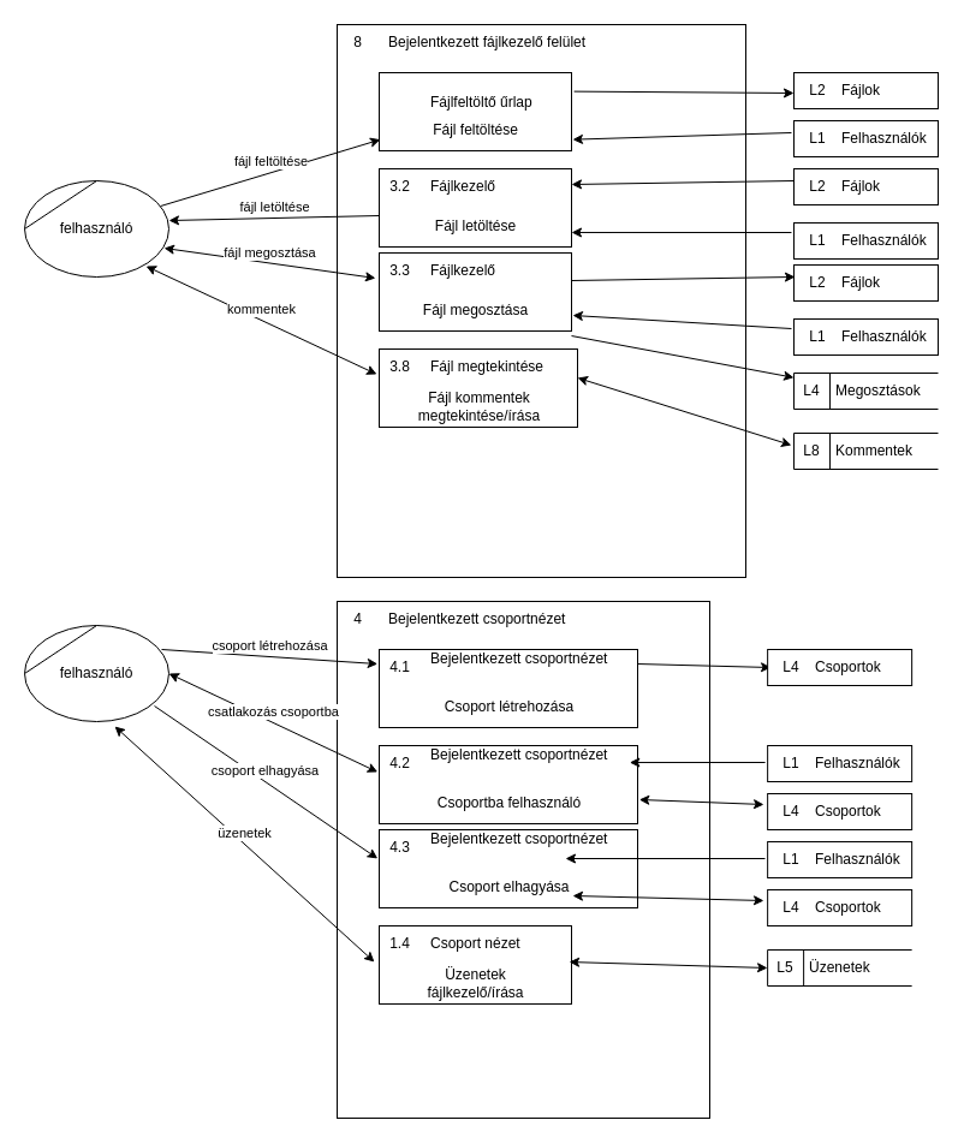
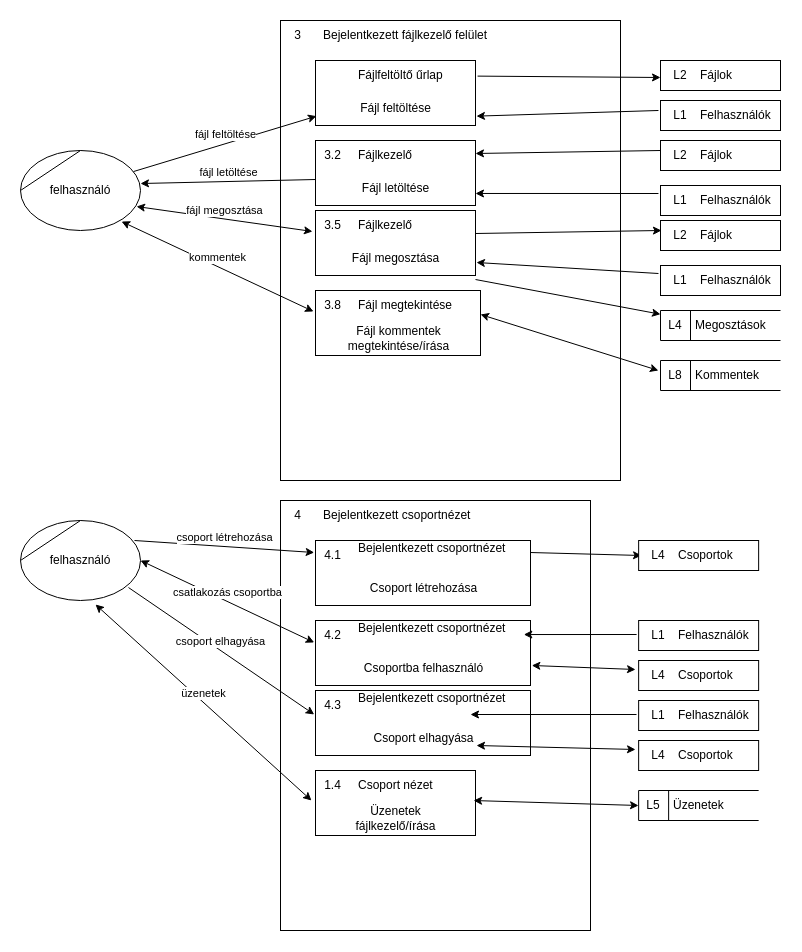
- <mxCell id="4" value="8" style="text;html=1;strokeColor=none;fillColor=none;align=center;verticalAlign=middle;whiteSpace=wrap;rounded=0;movable=0;resizable=0;rotatable=0;cloneable=0;deletable=0;connectable=0;allowArrows=0;pointerEvents=1;" vertex="1" parent="3"><mxGeometry width="35" height="30" as="geometry" /></mxCell>
+ <mxCell id="4" value="3" style="text;html=1;strokeColor=none;fillColor=none;align=center;verticalAlign=middle;whiteSpace=wrap;rounded=0;movable=0;resizable=0;rotatable=0;cloneable=0;deletable=0;connectable=0;allowArrows=0;pointerEvents=1;" vertex="1" parent="3"><mxGeometry width="35" height="30" as="geometry" /></mxCell>
- <mxCell id="10" value="Fájlfeltöltő űrlap" style="text;strokeColor=none;fillColor=none;align=left;verticalAlign=middle;whiteSpace=wrap;rounded=0;autosize=1;connectable=0;allowArrows=0;movable=0;resizable=0;rotatable=0;deletable=0;cloneable=0;spacingLeft=6;fontStyle=0;html=1;" vertex="1" parent="9"><mxGeometry x="35" y="10" width="110" height="30" as="geometry" /></mxCell>
+ <mxCell id="10" value="Fájlfeltöltő űrlap" style="text;strokeColor=none;fillColor=none;align=left;verticalAlign=middle;whiteSpace=wrap;rounded=0;autosize=1;connectable=0;allowArrows=0;movable=0;resizable=0;rotatable=0;deletable=0;cloneable=0;spacingLeft=6;fontStyle=0;html=1;" vertex="1" parent="9"><mxGeometry x="35" width="110" height="30" as="geometry" /></mxCell>
- <mxCell id="15" value="3.3" style="text;html=1;strokeColor=none;fillColor=none;align=center;verticalAlign=middle;whiteSpace=wrap;rounded=0;connectable=0;allowArrows=0;editable=1;movable=0;resizable=0;rotatable=0;deletable=0;locked=0;cloneable=0;" vertex="1" parent="14"><mxGeometry width="35" height="30" as="geometry" /></mxCell>
+ <mxCell id="15" value="3.5" style="text;html=1;strokeColor=none;fillColor=none;align=center;verticalAlign=middle;whiteSpace=wrap;rounded=0;connectable=0;allowArrows=0;editable=1;movable=0;resizable=0;rotatable=0;deletable=0;locked=0;cloneable=0;" vertex="1" parent="14"><mxGeometry width="35" height="30" as="geometry" /></mxCell>
